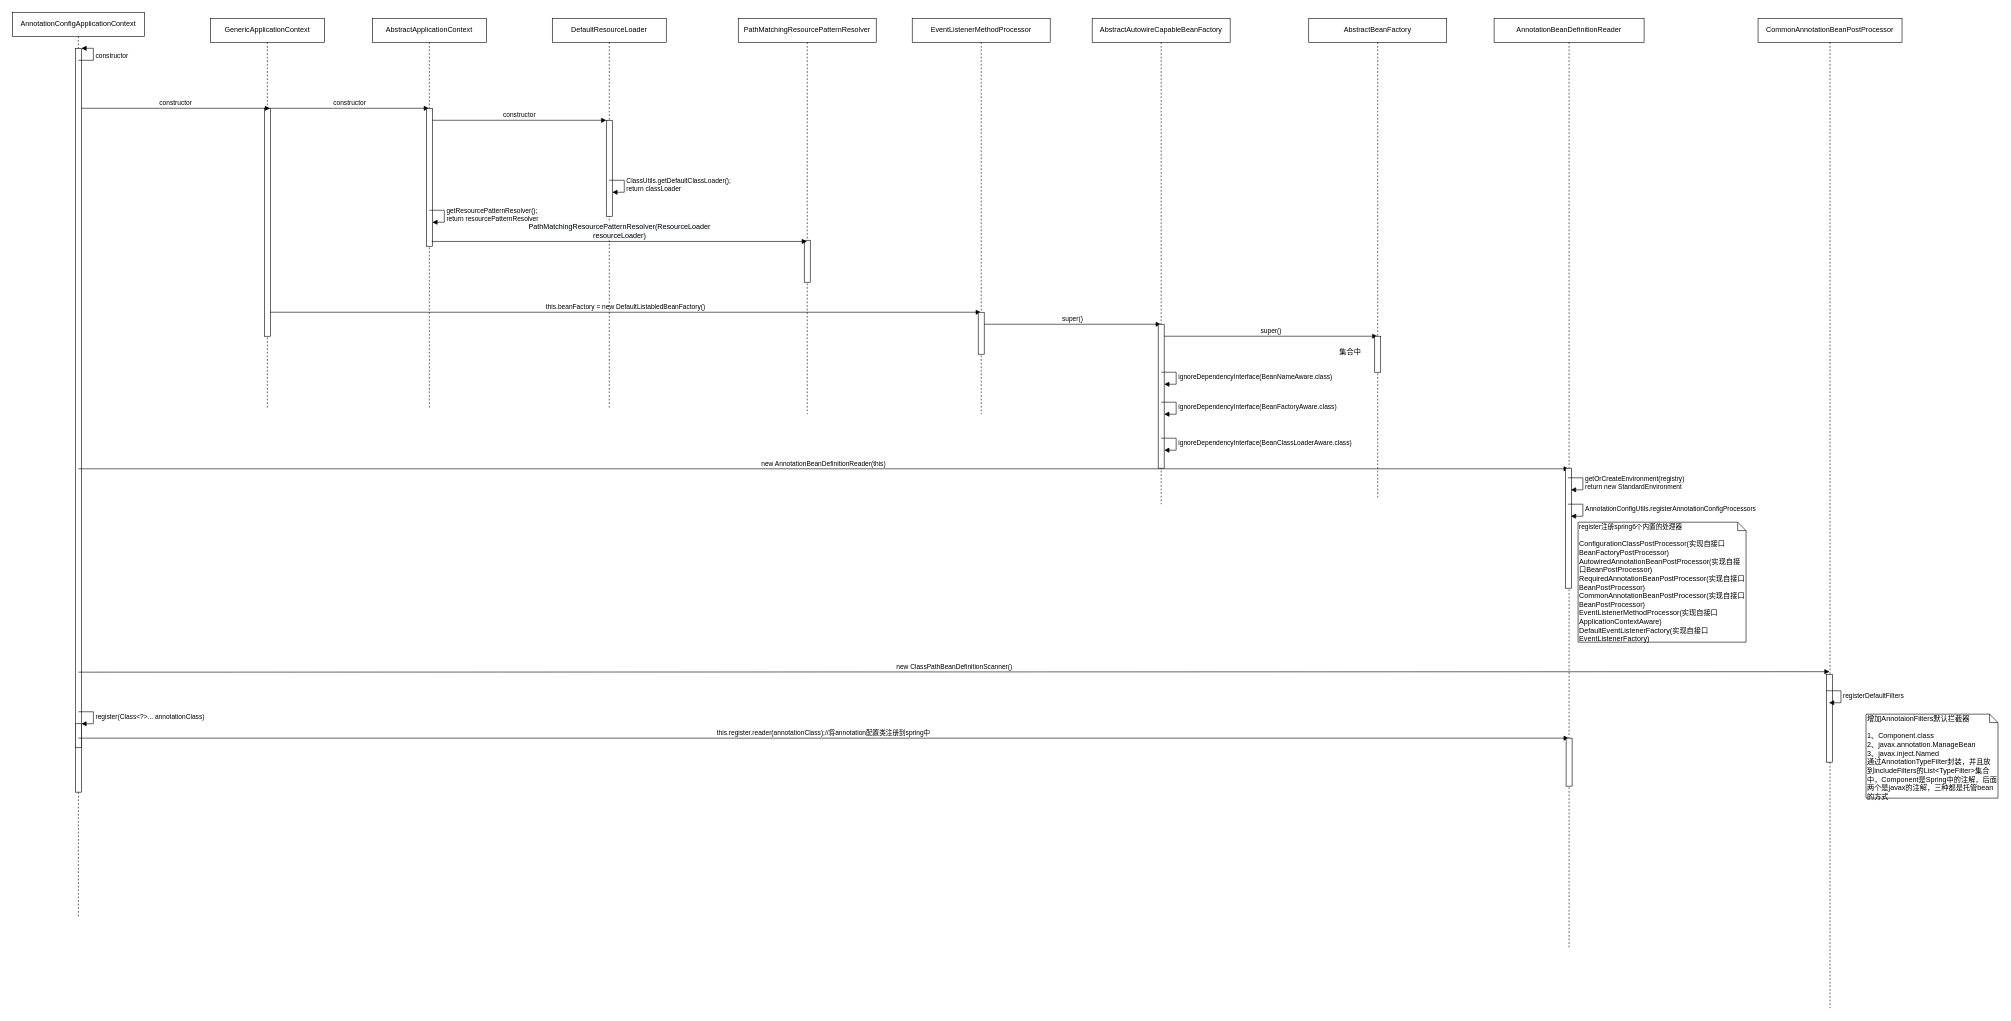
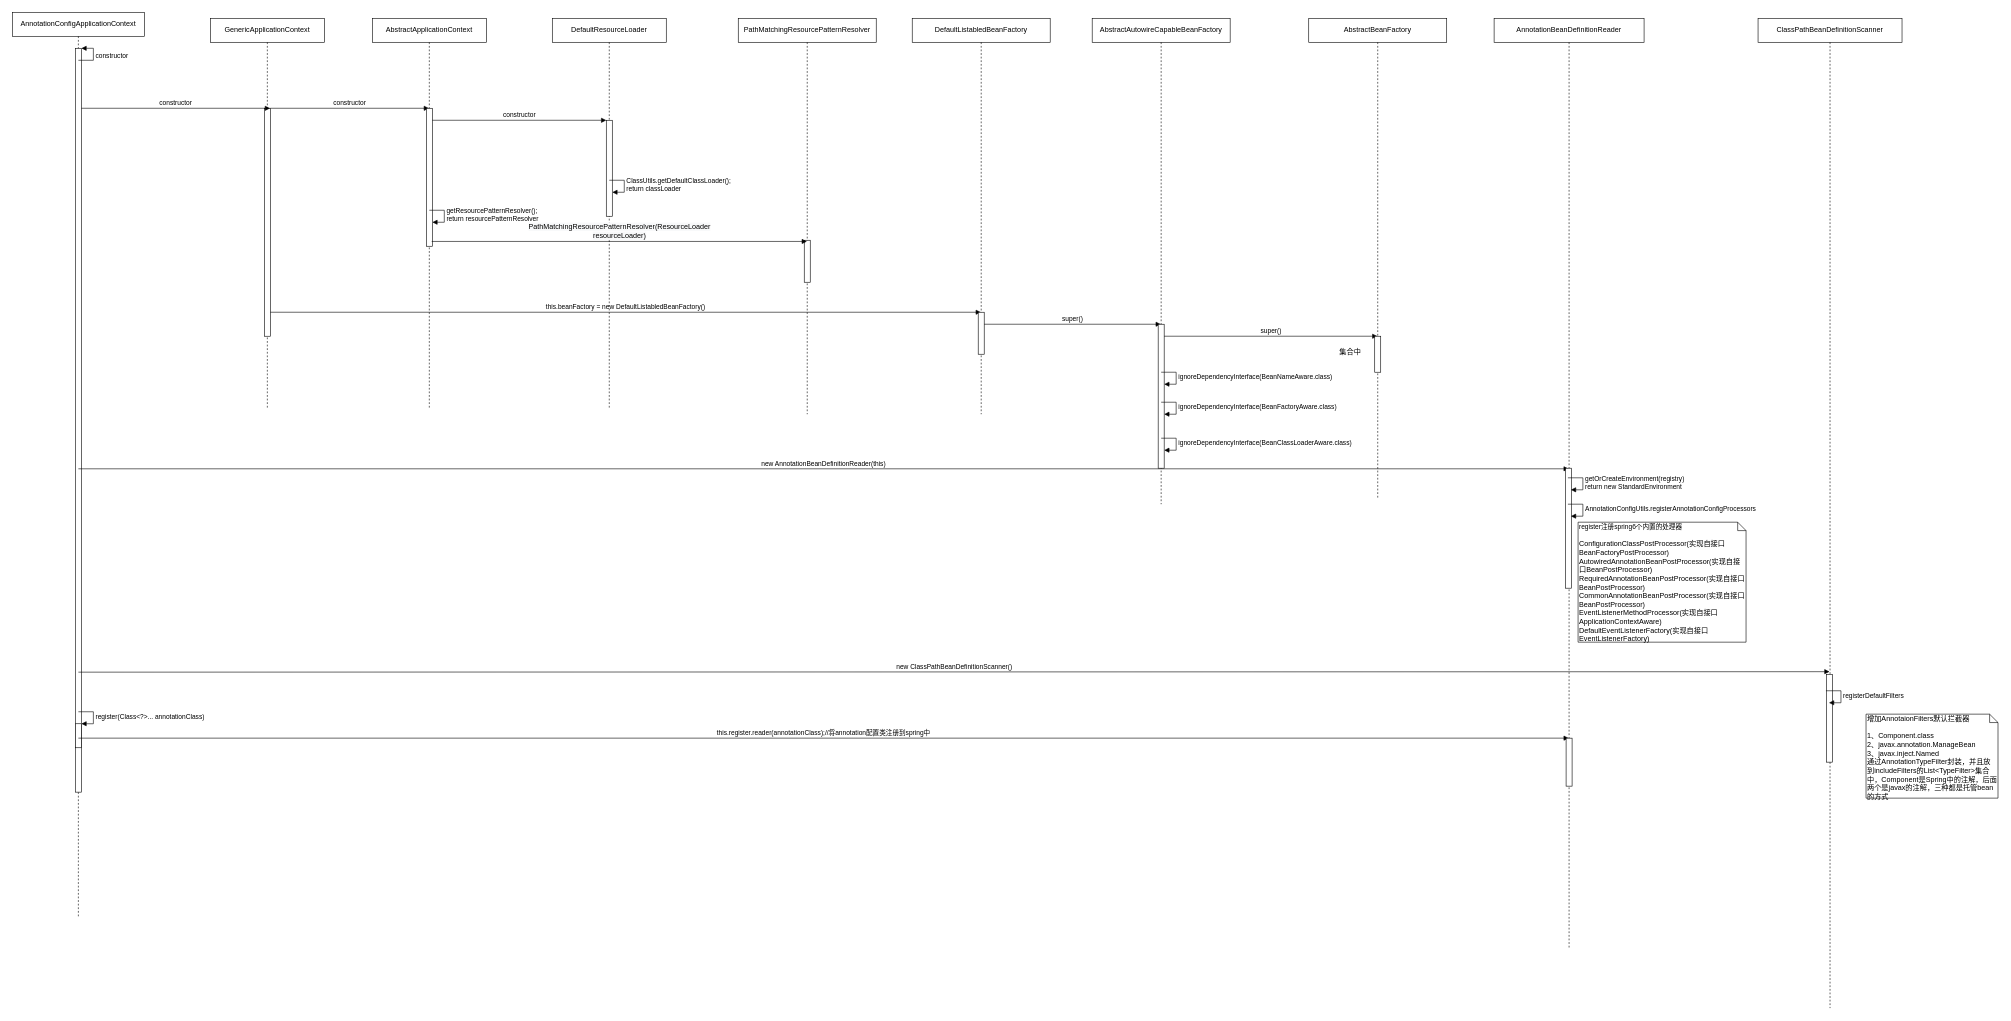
- <mxCell id="24" value="EventListenerMethodProcessor" style="shape=umlLifeline;perimeter=lifelinePerimeter;whiteSpace=wrap;html=1;container=1;collapsible=0;recursiveResize=0;outlineConnect=0;" parent="1" vertex="1"><mxGeometry x="1520" y="30" width="230" height="660" as="geometry" /></mxCell>
+ <mxCell id="24" value="DefaultListabledBeanFactory" style="shape=umlLifeline;perimeter=lifelinePerimeter;whiteSpace=wrap;html=1;container=1;collapsible=0;recursiveResize=0;outlineConnect=0;" parent="1" vertex="1"><mxGeometry x="1520" y="30" width="230" height="660" as="geometry" /></mxCell>
- <mxCell id="43" value="CommonAnnotationBeanPostProcessor" style="shape=umlLifeline;perimeter=lifelinePerimeter;whiteSpace=wrap;html=1;container=1;collapsible=0;recursiveResize=0;outlineConnect=0;" vertex="1" parent="1"><mxGeometry x="2930" y="30" width="240" height="1650" as="geometry" /></mxCell>
+ <mxCell id="43" value="ClassPathBeanDefinitionScanner" style="shape=umlLifeline;perimeter=lifelinePerimeter;whiteSpace=wrap;html=1;container=1;collapsible=0;recursiveResize=0;outlineConnect=0;" vertex="1" parent="1"><mxGeometry x="2930" y="30" width="240" height="1650" as="geometry" /></mxCell>
